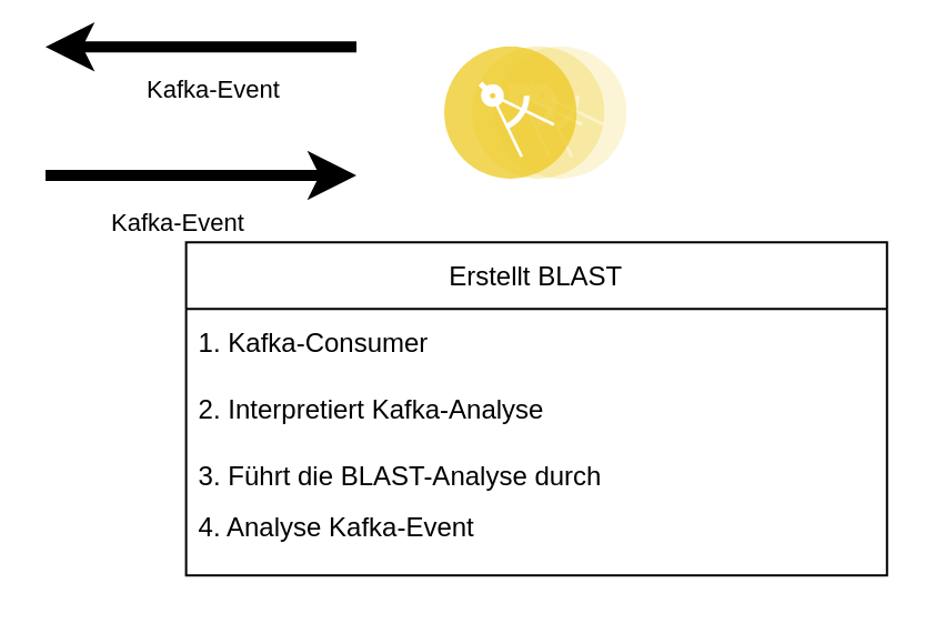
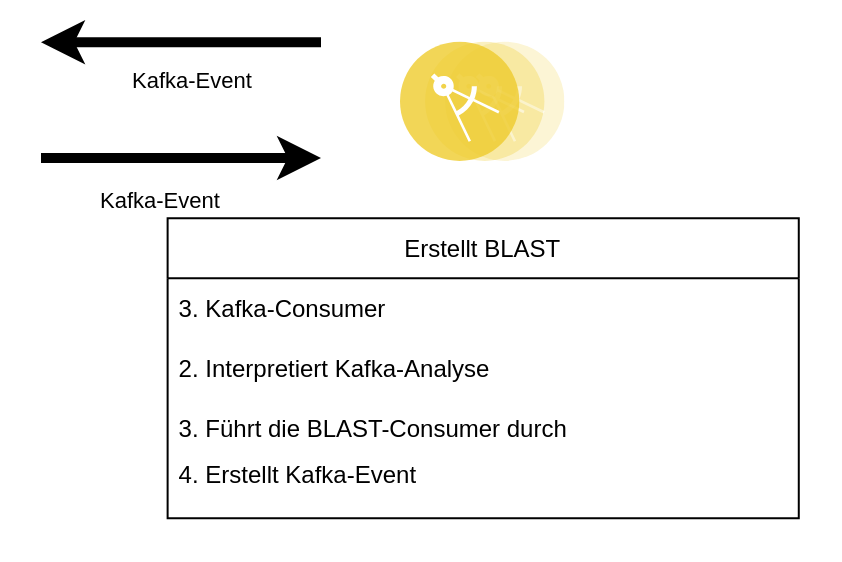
- <mxCell id="6" value="1. Kafka-Consumer" style="text;strokeColor=none;fillColor=none;align=left;verticalAlign=middle;spacingLeft=4;spacingRight=4;overflow=hidden;points=[[0,0.5],[1,0.5]];portConstraint=eastwest;rotatable=0;fontColor=#000000;" parent="5" vertex="1"><mxGeometry y="30" width="315.58" height="30" as="geometry" /></mxCell>
+ <mxCell id="6" value="3. Kafka-Consumer" style="text;strokeColor=none;fillColor=none;align=left;verticalAlign=middle;spacingLeft=4;spacingRight=4;overflow=hidden;points=[[0,0.5],[1,0.5]];portConstraint=eastwest;rotatable=0;fontColor=#000000;" parent="5" vertex="1"><mxGeometry y="30" width="315.58" height="30" as="geometry" /></mxCell>
- <mxCell id="8" value="3. Führt die BLAST-Analyse durch" style="text;strokeColor=none;fillColor=none;align=left;verticalAlign=middle;spacingLeft=4;spacingRight=4;overflow=hidden;points=[[0,0.5],[1,0.5]];portConstraint=eastwest;rotatable=0;fontColor=#000000;" parent="5" vertex="1"><mxGeometry y="90" width="315.58" height="30" as="geometry" /></mxCell>
+ <mxCell id="8" value="3. Führt die BLAST-Consumer durch" style="text;strokeColor=none;fillColor=none;align=left;verticalAlign=middle;spacingLeft=4;spacingRight=4;overflow=hidden;points=[[0,0.5],[1,0.5]];portConstraint=eastwest;rotatable=0;fontColor=#000000;" parent="5" vertex="1"><mxGeometry y="90" width="315.58" height="30" as="geometry" /></mxCell>
- <mxCell id="9" value="4. Analyse Kafka-Event &#10;" style="text;strokeColor=none;fillColor=none;align=left;verticalAlign=middle;spacingLeft=4;spacingRight=4;overflow=hidden;points=[[0,0.5],[1,0.5]];portConstraint=eastwest;rotatable=0;fontColor=#000000;" parent="5" vertex="1"><mxGeometry y="120" width="315.58" height="30" as="geometry" /></mxCell>
+ <mxCell id="9" value="4. Erstellt Kafka-Event &#10;" style="text;strokeColor=none;fillColor=none;align=left;verticalAlign=middle;spacingLeft=4;spacingRight=4;overflow=hidden;points=[[0,0.5],[1,0.5]];portConstraint=eastwest;rotatable=0;fontColor=#000000;" parent="5" vertex="1"><mxGeometry y="120" width="315.58" height="30" as="geometry" /></mxCell>
